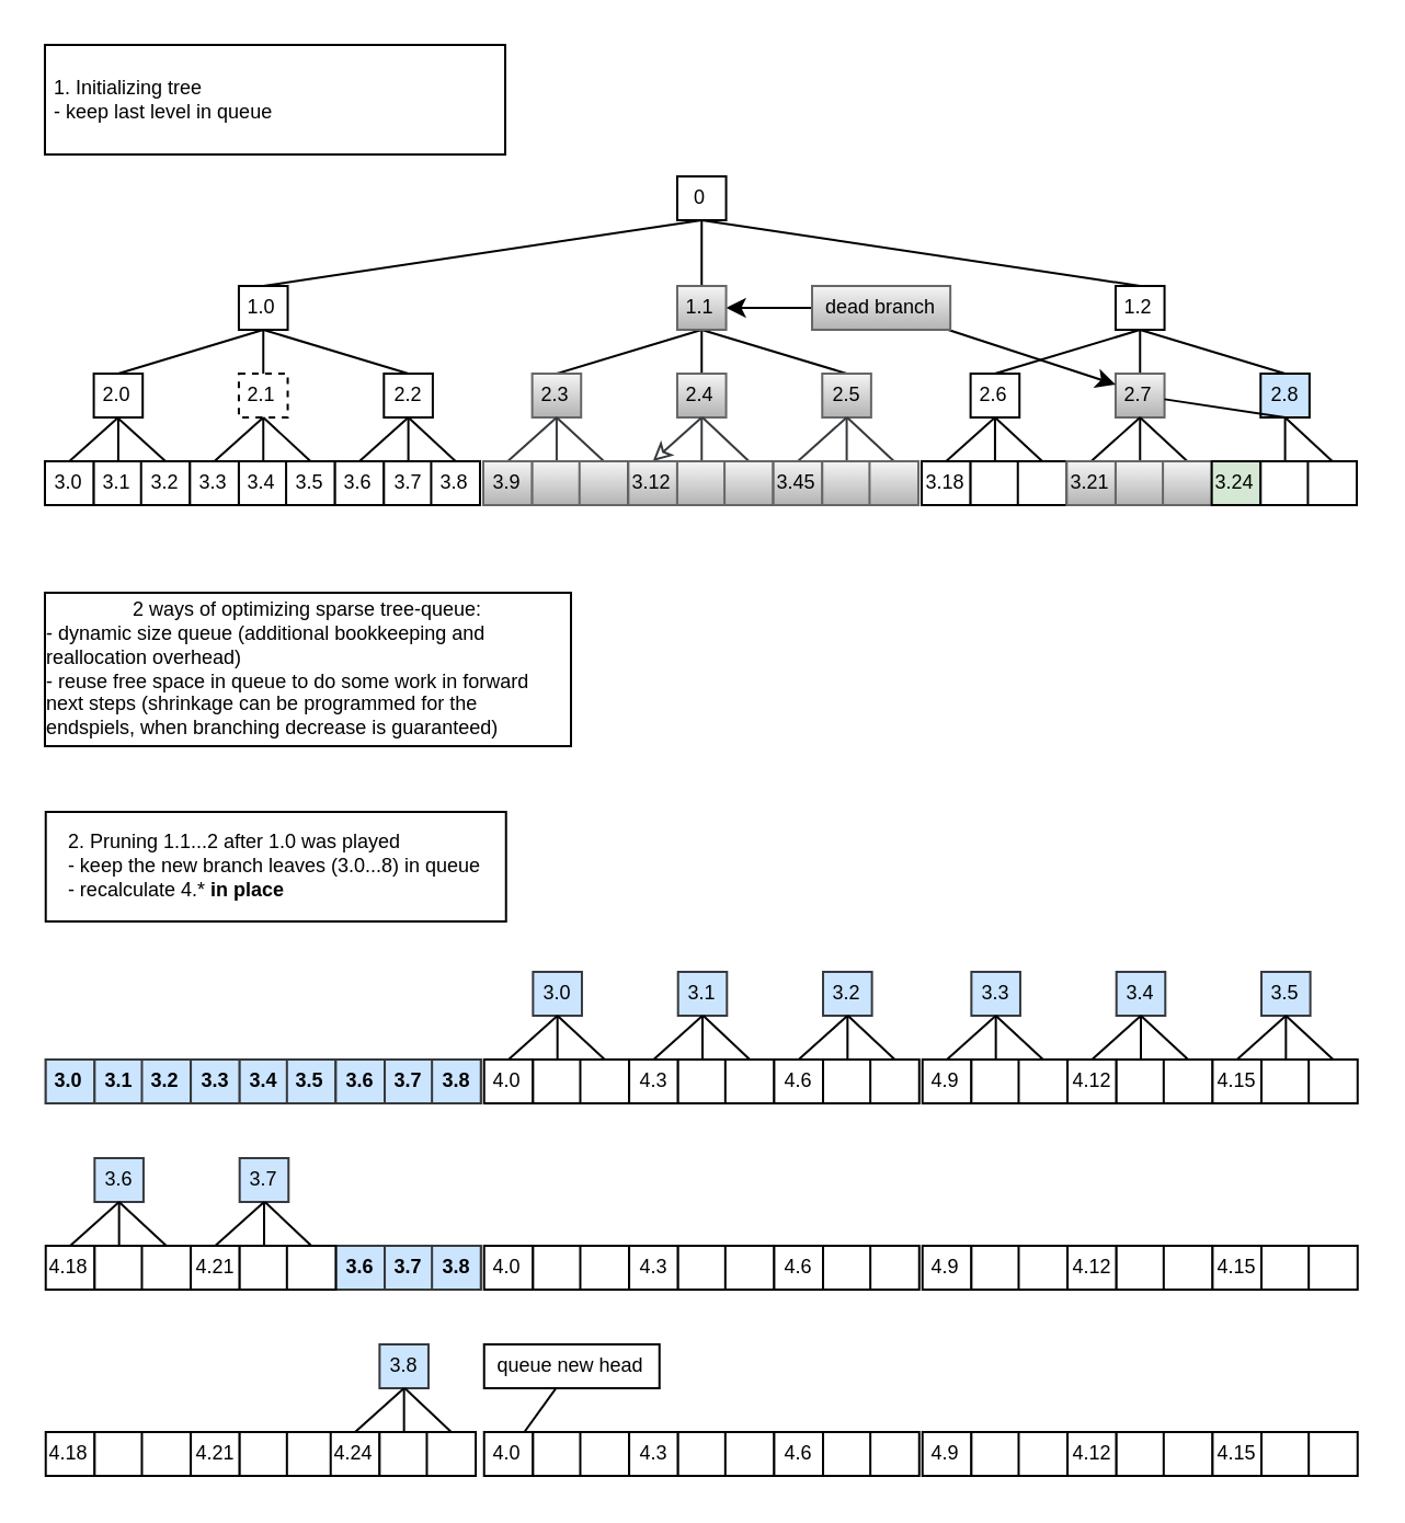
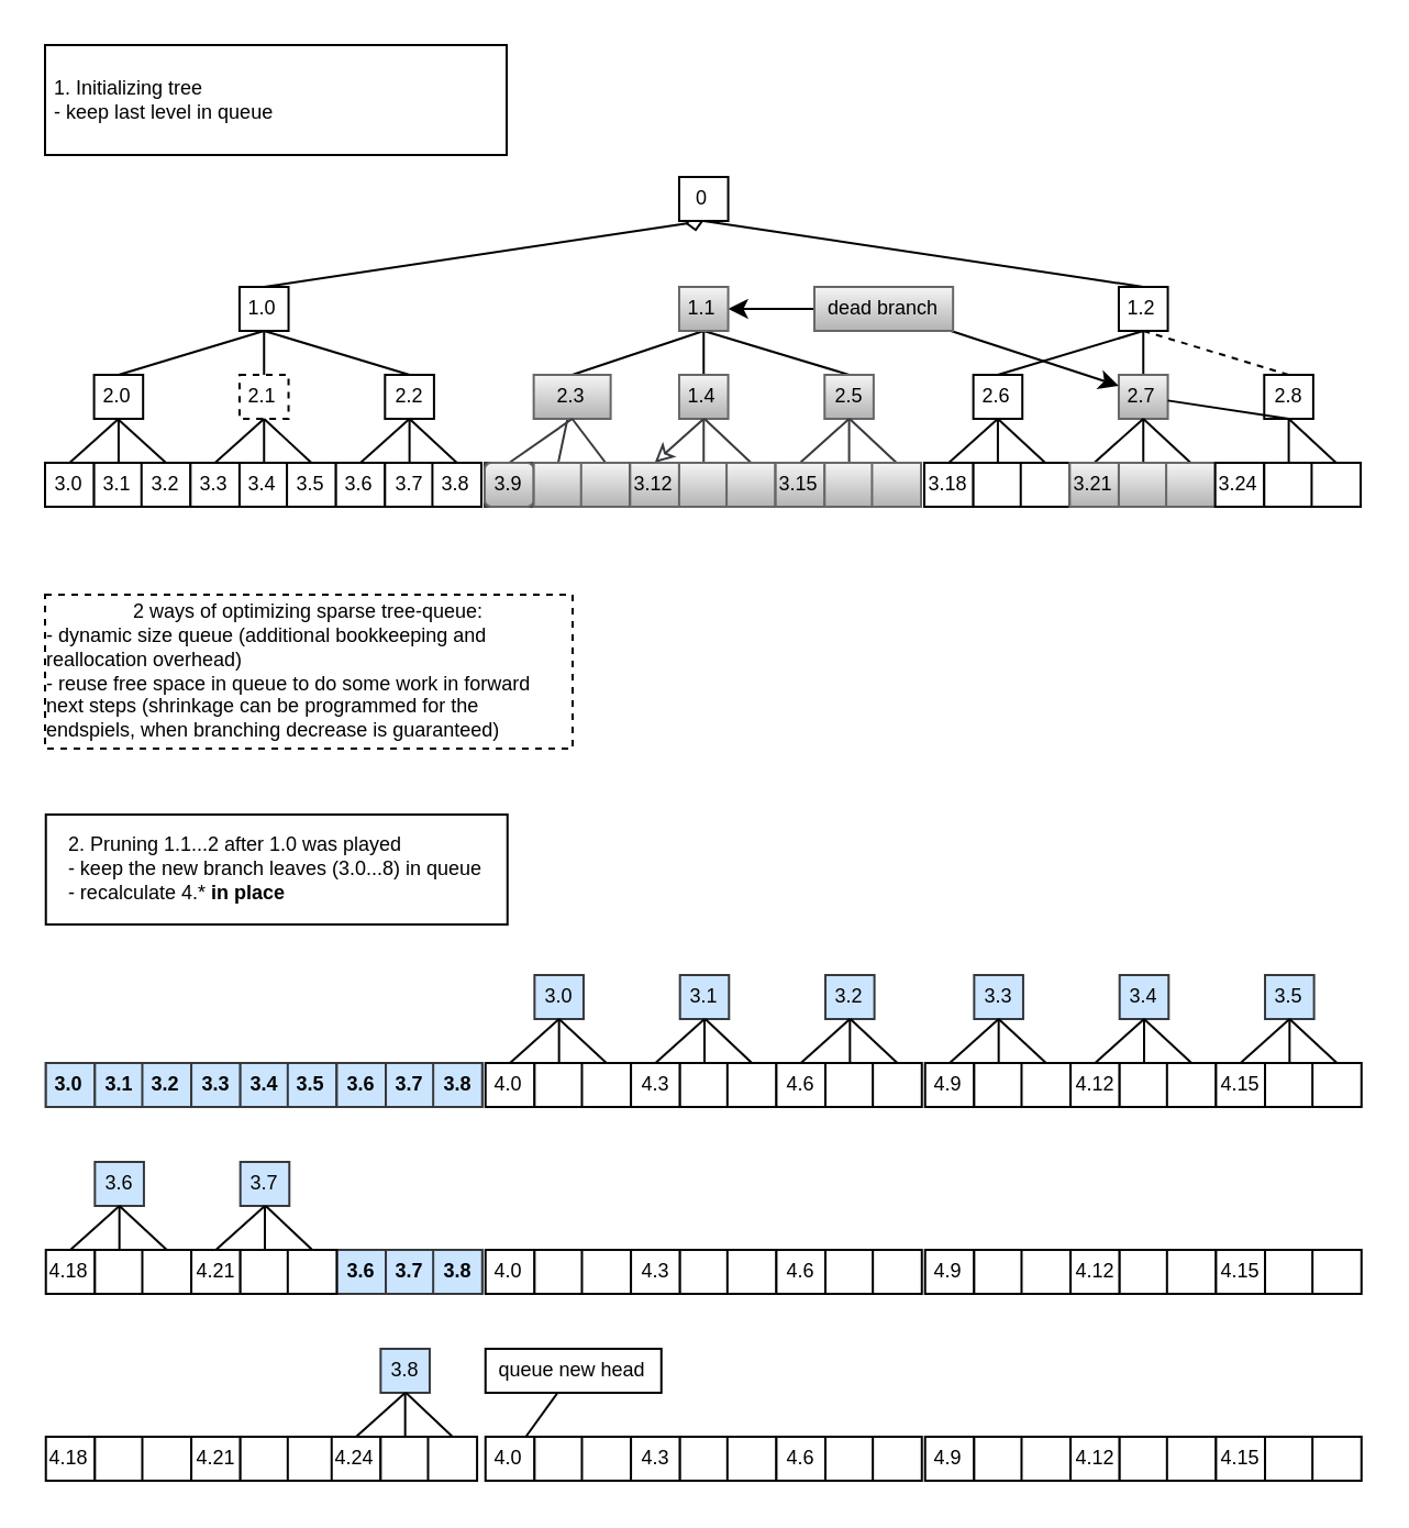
- <mxCell id="29" value="" style="edgeStyle=none;rounded=0;orthogonalLoop=1;jettySize=auto;html=1;fontSize=9;endArrow=none;endFill=0;entryX=0.5;entryY=1;entryDx=0;entryDy=0;exitX=0.5;exitY=0;exitDx=0;exitDy=0;" parent="1" source="30" target="90" edge="1"><mxGeometry relative="1" as="geometry"><mxPoint x="119.627" y="50" as="targetPoint" /></mxGeometry></mxCell>
+ <mxCell id="29" value="" style="edgeStyle=none;rounded=0;orthogonalLoop=1;jettySize=auto;html=1;fontSize=9;endArrow=diamond;endFill=0;entryX=0.5;entryY=1;entryDx=0;entryDy=0;exitX=0.5;exitY=0;exitDx=0;exitDy=0;" parent="1" source="30" target="90" edge="1"><mxGeometry relative="1" as="geometry"><mxPoint x="119.627" y="50" as="targetPoint" /></mxGeometry></mxCell>
- <mxCell id="58" value="" style="edgeStyle=none;rounded=0;orthogonalLoop=1;jettySize=auto;html=1;fontSize=9;endArrow=none;endFill=0;" parent="1" source="60" target="90" edge="1"><mxGeometry relative="1" as="geometry" /></mxCell>
- <mxCell id="80" value="" style="edgeStyle=none;rounded=0;orthogonalLoop=1;jettySize=auto;html=1;fontSize=9;exitX=0.5;exitY=1;exitDx=0;exitDy=0;endArrow=none;endFill=0;entryX=0.5;entryY=0;entryDx=0;entryDy=0;" parent="1" source="89" target="81" edge="1"><mxGeometry relative="1" as="geometry"><mxPoint x="585.797" y="90" as="sourcePoint" /></mxGeometry></mxCell>
+ <mxCell id="80" value="" style="edgeStyle=none;rounded=0;orthogonalLoop=1;jettySize=auto;html=1;fontSize=9;exitX=0.5;exitY=1;exitDx=0;exitDy=0;endArrow=none;endFill=0;entryX=0.5;entryY=0;entryDx=0;entryDy=0;dashed=1;" parent="1" source="89" target="81" edge="1"><mxGeometry relative="1" as="geometry"><mxPoint x="585.797" y="90" as="sourcePoint" /></mxGeometry></mxCell>
- <mxCell id="33" value="2.3" style="rounded=0;whiteSpace=wrap;html=1;fontSize=9;strokeColor=#666666;fillColor=#f5f5f5;gradientColor=#b3b3b3;" parent="1" vertex="1"><mxGeometry x="242.305" y="170" width="22.305" height="20" as="geometry" /></mxCell>
+ <mxCell id="33" value="2.3" style="rounded=0;whiteSpace=wrap;html=1;fontSize=9;strokeColor=#666666;fillColor=#f5f5f5;gradientColor=#b3b3b3;" parent="1" vertex="1"><mxGeometry x="242.305" y="170" width="35" height="20" as="geometry" /></mxCell>
- <mxCell id="42" value="2.4" style="rounded=0;whiteSpace=wrap;html=1;fontSize=9;strokeColor=#666666;fillColor=#f5f5f5;gradientColor=#b3b3b3;" parent="1" vertex="1"><mxGeometry x="308.475" y="170" width="22.305" height="20" as="geometry" /></mxCell>
+ <mxCell id="42" value="1.4" style="rounded=0;whiteSpace=wrap;html=1;fontSize=9;strokeColor=#666666;fillColor=#f5f5f5;gradientColor=#b3b3b3;" parent="1" vertex="1"><mxGeometry x="308.475" y="170" width="22.305" height="20" as="geometry" /></mxCell>
- <mxCell id="81" value="2.8" style="rounded=0;whiteSpace=wrap;html=1;fontSize=9;fillColor=#cce5ff;" parent="1" vertex="1"><mxGeometry x="574.645" y="170" width="22.305" height="20" as="geometry" /></mxCell>
+ <mxCell id="81" value="2.8" style="rounded=0;whiteSpace=wrap;html=1;fontSize=9;" parent="1" vertex="1"><mxGeometry x="574.645" y="170" width="22.305" height="20" as="geometry" /></mxCell>
- <mxCell id="37" value="3.9" style="rounded=0;whiteSpace=wrap;html=1;fontSize=9;strokeColor=#666666;fillColor=#f5f5f5;gradientColor=#b3b3b3;" parent="36" vertex="1"><mxGeometry width="22.305" height="20" as="geometry" /></mxCell>
+ <mxCell id="37" value="3.9" style="whiteSpace=wrap;html=1;fontSize=9;strokeColor=#666666;fillColor=#f5f5f5;gradientColor=#b3b3b3;rounded=1;" parent="36" vertex="1"><mxGeometry width="22.305" height="20" as="geometry" /></mxCell>
- <mxCell id="55" value="3.45" style="rounded=0;whiteSpace=wrap;html=1;fontSize=9;strokeColor=#666666;fillColor=#f5f5f5;gradientColor=#b3b3b3;" parent="54" vertex="1"><mxGeometry width="22.305" height="20" as="geometry" /></mxCell>
+ <mxCell id="55" value="3.15" style="rounded=0;whiteSpace=wrap;html=1;fontSize=9;strokeColor=#666666;fillColor=#f5f5f5;gradientColor=#b3b3b3;" parent="54" vertex="1"><mxGeometry width="22.305" height="20" as="geometry" /></mxCell>
- <mxCell id="85" value="3.24" style="rounded=0;whiteSpace=wrap;html=1;fontSize=9;fillColor=#d5e8d4;" parent="84" vertex="1"><mxGeometry width="22.305" height="20" as="geometry" /></mxCell>
+ <mxCell id="85" value="3.24" style="rounded=0;whiteSpace=wrap;html=1;fontSize=9;" parent="84" vertex="1"><mxGeometry width="22.305" height="20" as="geometry" /></mxCell>
- <mxCell id="241" value="&lt;div&gt;2 ways of optimizing sparse tree-queue:&lt;/div&gt;&lt;div align=&quot;left&quot;&gt;- dynamic size queue (additional bookkeeping and reallocation overhead)&lt;/div&gt;&lt;div align=&quot;left&quot;&gt;- reuse free space in queue to do some work in forward next steps (shrinkage can be programmed for the endspiels, when branching decrease is guaranteed)&lt;br&gt;&lt;/div&gt;" style="rounded=0;whiteSpace=wrap;html=1;fontSize=9;" vertex="1" parent="1"><mxGeometry x="20" y="270" width="240" height="70" as="geometry" /></mxCell>
+ <mxCell id="241" value="&lt;div&gt;2 ways of optimizing sparse tree-queue:&lt;/div&gt;&lt;div align=&quot;left&quot;&gt;- dynamic size queue (additional bookkeeping and reallocation overhead)&lt;/div&gt;&lt;div align=&quot;left&quot;&gt;- reuse free space in queue to do some work in forward next steps (shrinkage can be programmed for the endspiels, when branching decrease is guaranteed)&lt;br&gt;&lt;/div&gt;" style="rounded=0;whiteSpace=wrap;html=1;fontSize=9;dashed=1;" vertex="1" parent="1"><mxGeometry x="20" y="270" width="240" height="70" as="geometry" /></mxCell>
